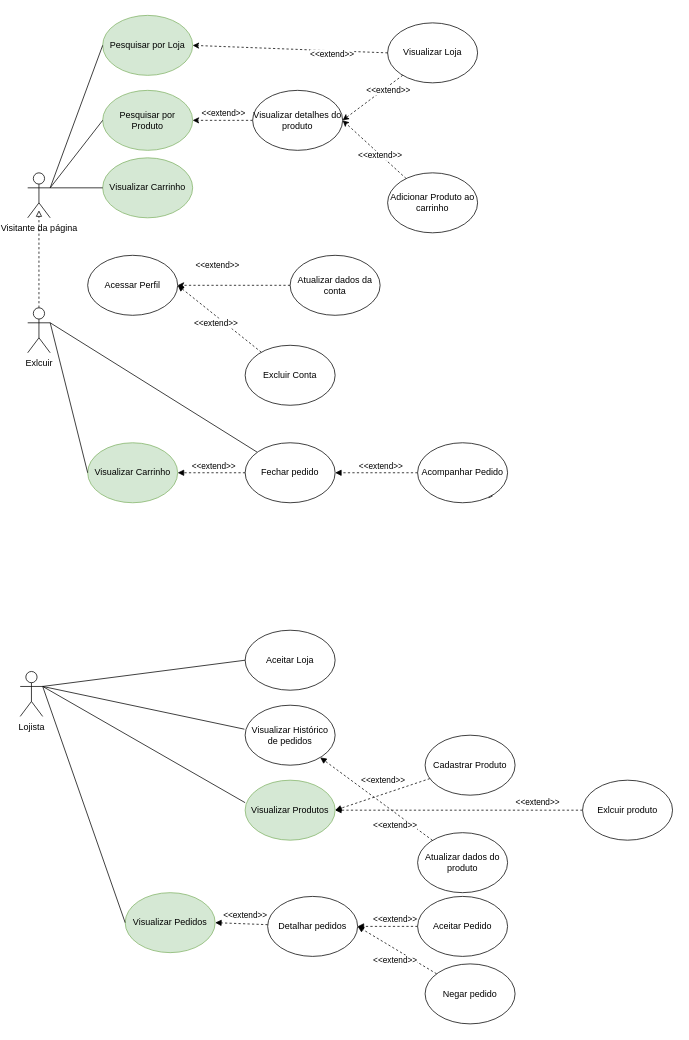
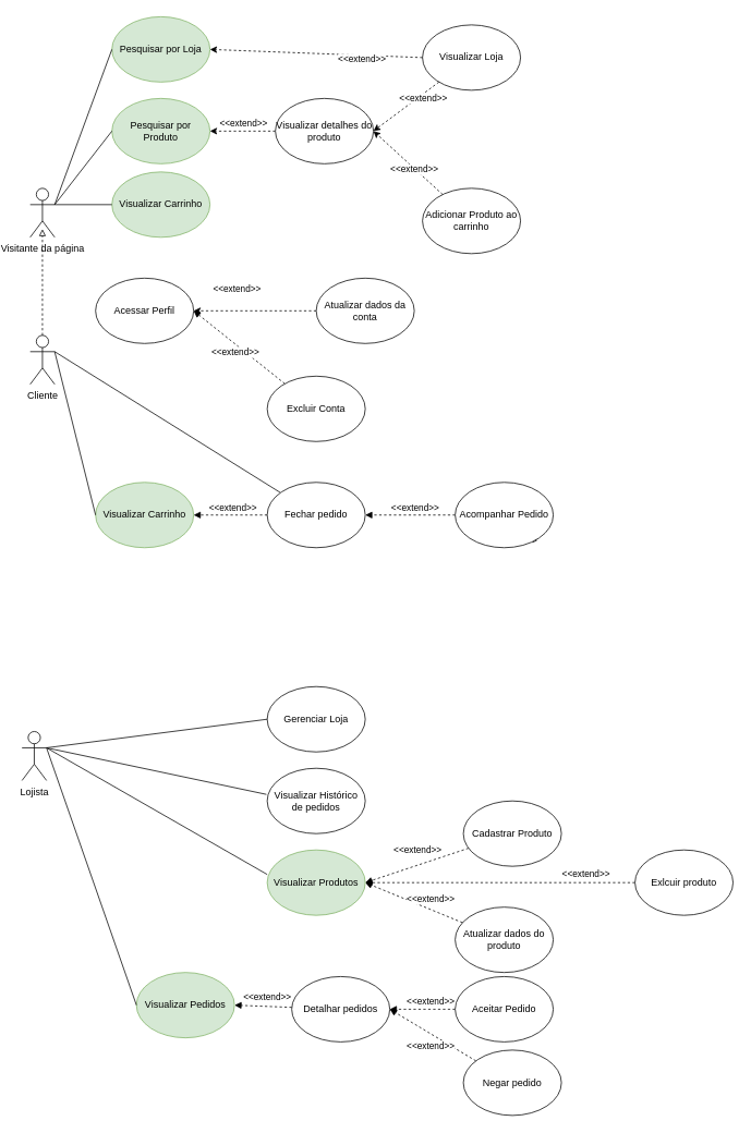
- <mxCell id="17" value="Exlcuir" style="shape=umlActor;verticalLabelPosition=bottom;verticalAlign=top;html=1;outlineConnect=0;" parent="1" vertex="1"><mxGeometry x="30" y="410" width="30" height="60" as="geometry" /></mxCell>
+ <mxCell id="17" value="Cliente" style="shape=umlActor;verticalLabelPosition=bottom;verticalAlign=top;html=1;outlineConnect=0;" parent="1" vertex="1"><mxGeometry x="30" y="410" width="30" height="60" as="geometry" /></mxCell>
- <mxCell id="28" value="Aceitar Loja" style="ellipse;whiteSpace=wrap;html=1;" parent="1" vertex="1"><mxGeometry x="320" y="840" width="120" height="80" as="geometry" /></mxCell>
+ <mxCell id="28" value="Gerenciar Loja" style="ellipse;whiteSpace=wrap;html=1;" parent="1" vertex="1"><mxGeometry x="320" y="840" width="120" height="80" as="geometry" /></mxCell>
- <mxCell id="33" style="edgeStyle=none;rounded=0;orthogonalLoop=1;jettySize=auto;html=1;dashed=1;endArrow=block;endFill=1;" parent="1" source="34" target="66" edge="1"><mxGeometry relative="1" as="geometry"><mxPoint x="670" y="1170" as="targetPoint" /></mxGeometry></mxCell>
+ <mxCell id="33" style="edgeStyle=none;rounded=0;orthogonalLoop=1;jettySize=auto;html=1;dashed=1;endArrow=block;endFill=1;entryX=1;entryY=0.5;entryDx=0;entryDy=0;" parent="1" source="34" target="51" edge="1"><mxGeometry relative="1" as="geometry"><mxPoint x="670" y="1170" as="targetPoint" /></mxGeometry></mxCell>
